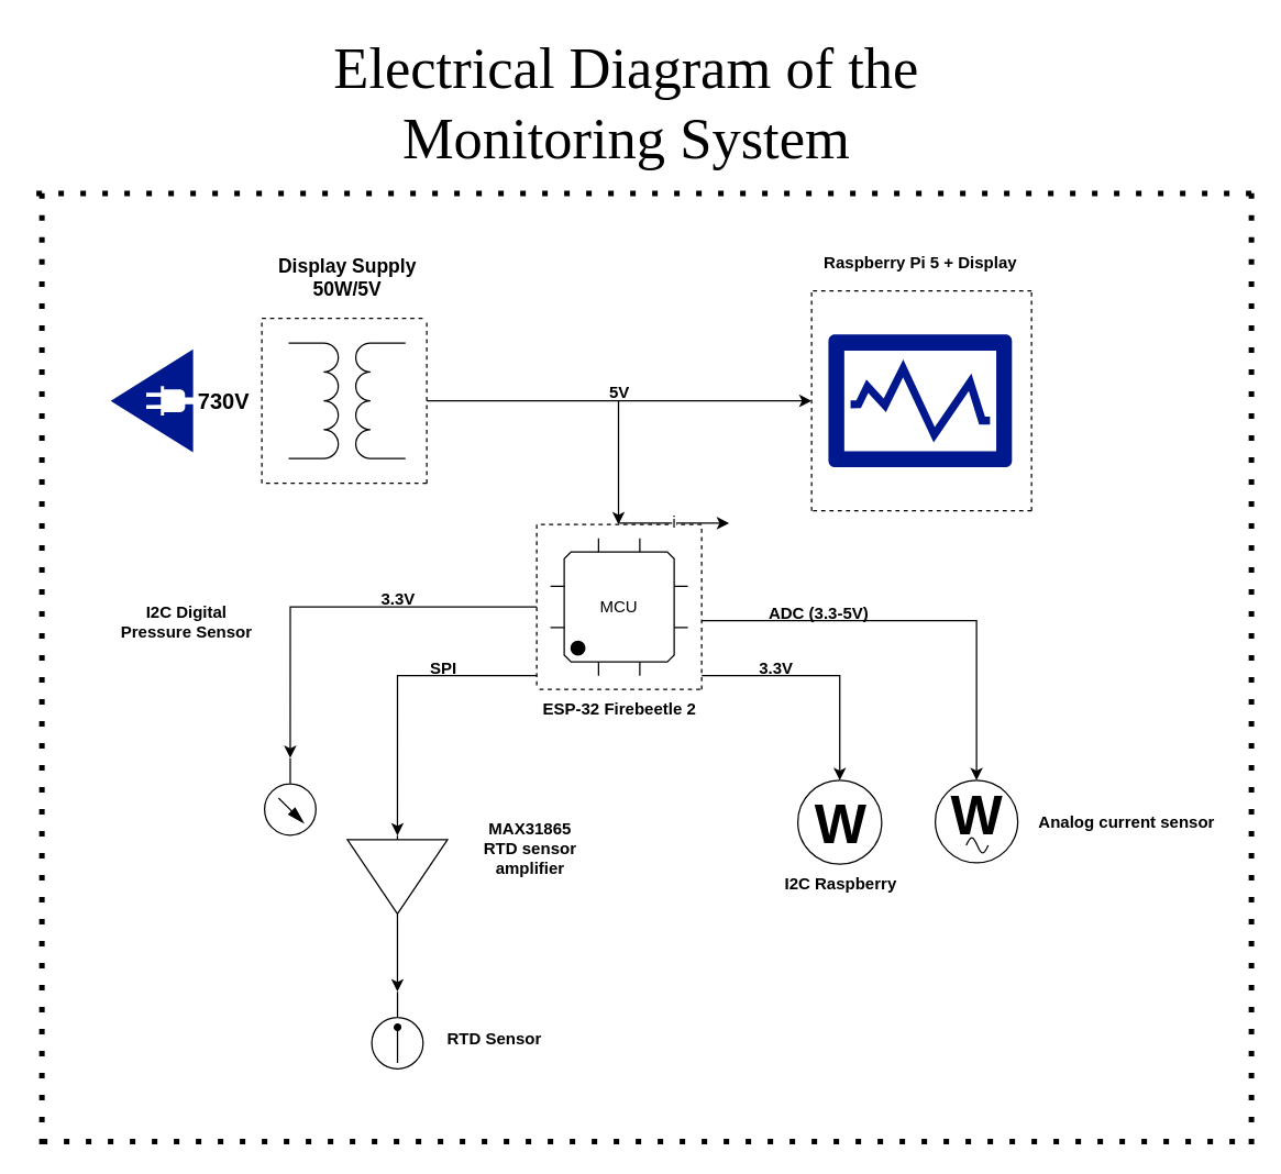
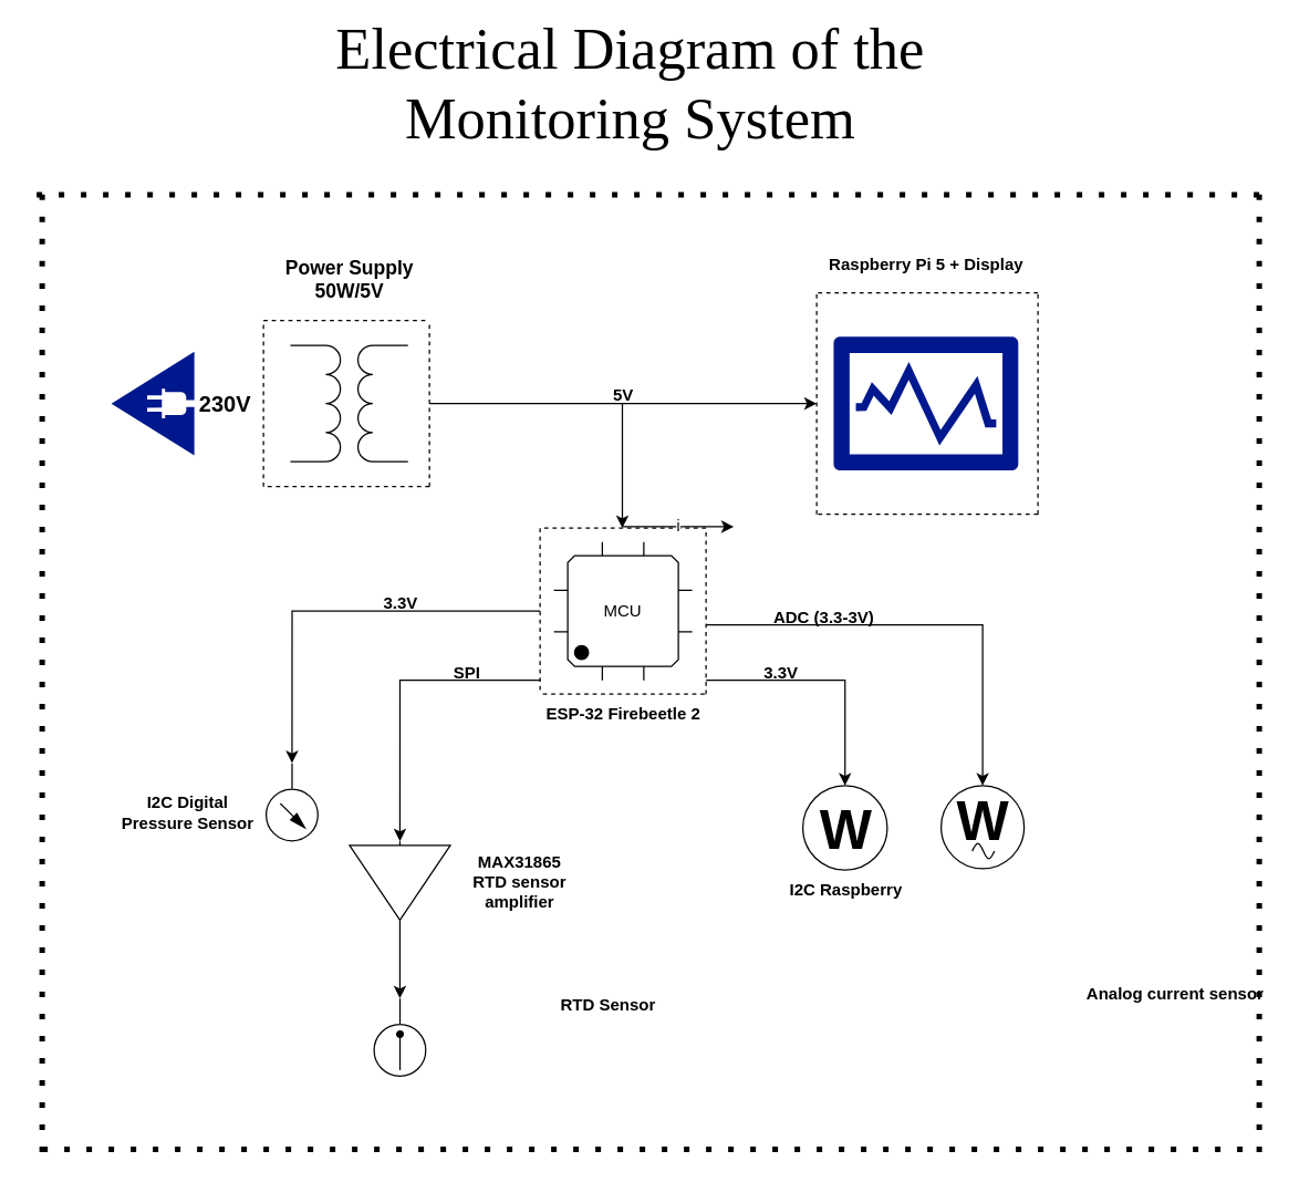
- <mxCell id="49" value="Electrical Diagram of the&lt;br&gt;Monitoring System" style="text;html=1;align=center;verticalAlign=middle;resizable=0;points=[];autosize=1;strokeColor=none;fillColor=none;fontSize=42;fontFamily=Times New Roman;" vertex="1" parent="1"><mxGeometry x="230" y="20" width="450" height="110" as="geometry" /></mxCell>
+ <mxCell id="49" value="Electrical Diagram of the&lt;br&gt;Monitoring System" style="text;html=1;align=center;verticalAlign=middle;resizable=0;points=[];autosize=1;strokeColor=none;fillColor=none;fontSize=42;fontFamily=Times New Roman;" vertex="1" parent="1"><mxGeometry x="230" y="5" width="450" height="110" as="geometry" /></mxCell>
- <mxCell id="9" value="&lt;b&gt;&lt;font style=&quot;font-size: 14px;&quot;&gt;Display Supply&lt;br&gt;50W/5V&lt;/font&gt;&lt;/b&gt;" style="text;html=1;align=center;verticalAlign=middle;resizable=0;points=[];autosize=1;strokeColor=none;fillColor=none;" vertex="1" parent="1"><mxGeometry x="192" y="176" width="120" height="50" as="geometry" /></mxCell>
+ <mxCell id="9" value="&lt;b&gt;&lt;font style=&quot;font-size: 14px;&quot;&gt;Power Supply&lt;br&gt;50W/5V&lt;/font&gt;&lt;/b&gt;" style="text;html=1;align=center;verticalAlign=middle;resizable=0;points=[];autosize=1;strokeColor=none;fillColor=none;" vertex="1" parent="1"><mxGeometry x="192" y="176" width="120" height="50" as="geometry" /></mxCell>
- <mxCell id="4" value="&lt;b&gt;&lt;font style=&quot;font-size: 16px;&quot;&gt;730V&lt;/font&gt;&lt;/b&gt;" style="text;html=1;align=center;verticalAlign=middle;resizable=0;points=[];autosize=1;strokeColor=none;fillColor=none;" vertex="1" parent="1"><mxGeometry x="132" y="276" width="60" height="30" as="geometry" /></mxCell>
+ <mxCell id="4" value="&lt;b&gt;&lt;font style=&quot;font-size: 16px;&quot;&gt;230V&lt;/font&gt;&lt;/b&gt;" style="text;html=1;align=center;verticalAlign=middle;resizable=0;points=[];autosize=1;strokeColor=none;fillColor=none;" vertex="1" parent="1"><mxGeometry x="132" y="276" width="60" height="30" as="geometry" /></mxCell>
- <mxCell id="39" value="ADC (3.3-5V)" style="text;html=1;align=center;verticalAlign=middle;resizable=0;points=[];autosize=1;strokeColor=none;fillColor=none;fontStyle=1" vertex="1" parent="1"><mxGeometry x="545" y="431" width="100" height="30" as="geometry" /></mxCell>
+ <mxCell id="39" value="ADC (3.3-3V)" style="text;html=1;align=center;verticalAlign=middle;resizable=0;points=[];autosize=1;strokeColor=none;fillColor=none;fontStyle=1" vertex="1" parent="1"><mxGeometry x="545" y="431" width="100" height="30" as="geometry" /></mxCell>
- <mxCell id="28" value="I2C Digital&lt;br&gt;Pressure Sensor" style="text;html=1;align=center;verticalAlign=middle;resizable=0;points=[];autosize=1;strokeColor=none;fillColor=none;fontStyle=1" vertex="1" parent="1"><mxGeometry x="80" y="432.18" width="110" height="40" as="geometry" /></mxCell>
+ <mxCell id="28" value="I2C Digital&lt;br&gt;Pressure Sensor" style="text;html=1;align=center;verticalAlign=middle;resizable=0;points=[];autosize=1;strokeColor=none;fillColor=none;fontStyle=1" vertex="1" parent="1"><mxGeometry x="80" y="567.18" width="110" height="40" as="geometry" /></mxCell>
- <mxCell id="40" value="SPI" style="text;html=1;align=center;verticalAlign=middle;resizable=0;points=[];autosize=1;strokeColor=none;fillColor=none;fontStyle=1" vertex="1" parent="1"><mxGeometry x="302" y="471" width="40" height="30" as="geometry" /></mxCell>
+ <mxCell id="40" value="SPI" style="text;html=1;align=center;verticalAlign=middle;resizable=0;points=[];autosize=1;strokeColor=none;fillColor=none;fontStyle=1" vertex="1" parent="1"><mxGeometry x="317" y="471" width="40" height="30" as="geometry" /></mxCell>
- <mxCell id="37" value="Analog current sensor" style="text;html=1;align=center;verticalAlign=middle;resizable=0;points=[];autosize=1;strokeColor=none;fillColor=none;fontStyle=1" vertex="1" parent="1"><mxGeometry x="749" y="582.68" width="140" height="30" as="geometry" /></mxCell>
+ <mxCell id="37" value="Analog current sensor" style="text;html=1;align=center;verticalAlign=middle;resizable=0;points=[];autosize=1;strokeColor=none;fillColor=none;fontStyle=1" vertex="1" parent="1"><mxGeometry x="779" y="702.68" width="140" height="30" as="geometry" /></mxCell>
- <mxCell id="42" value="MAX31865&lt;br&gt;RTD sensor&lt;br&gt;amplifier" style="text;html=1;align=center;verticalAlign=middle;resizable=0;points=[];autosize=1;strokeColor=none;fillColor=none;fontStyle=1" vertex="1" parent="1"><mxGeometry x="340" y="587.41" width="90" height="60" as="geometry" /></mxCell>
+ <mxCell id="42" value="MAX31865&lt;br&gt;RTD sensor&lt;br&gt;amplifier" style="text;html=1;align=center;verticalAlign=middle;resizable=0;points=[];autosize=1;strokeColor=none;fillColor=none;fontStyle=1" vertex="1" parent="1"><mxGeometry x="330" y="607.41" width="90" height="60" as="geometry" /></mxCell>
- <mxCell id="30" value="RTD Sensor" style="text;html=1;align=center;verticalAlign=middle;resizable=0;points=[];autosize=1;strokeColor=none;fillColor=none;fontStyle=1" vertex="1" parent="1"><mxGeometry x="313.67" y="741" width="90" height="30" as="geometry" /></mxCell>
+ <mxCell id="30" value="RTD Sensor" style="text;html=1;align=center;verticalAlign=middle;resizable=0;points=[];autosize=1;strokeColor=none;fillColor=none;fontStyle=1" vertex="1" parent="1"><mxGeometry x="393.67" y="711" width="90" height="30" as="geometry" /></mxCell>
